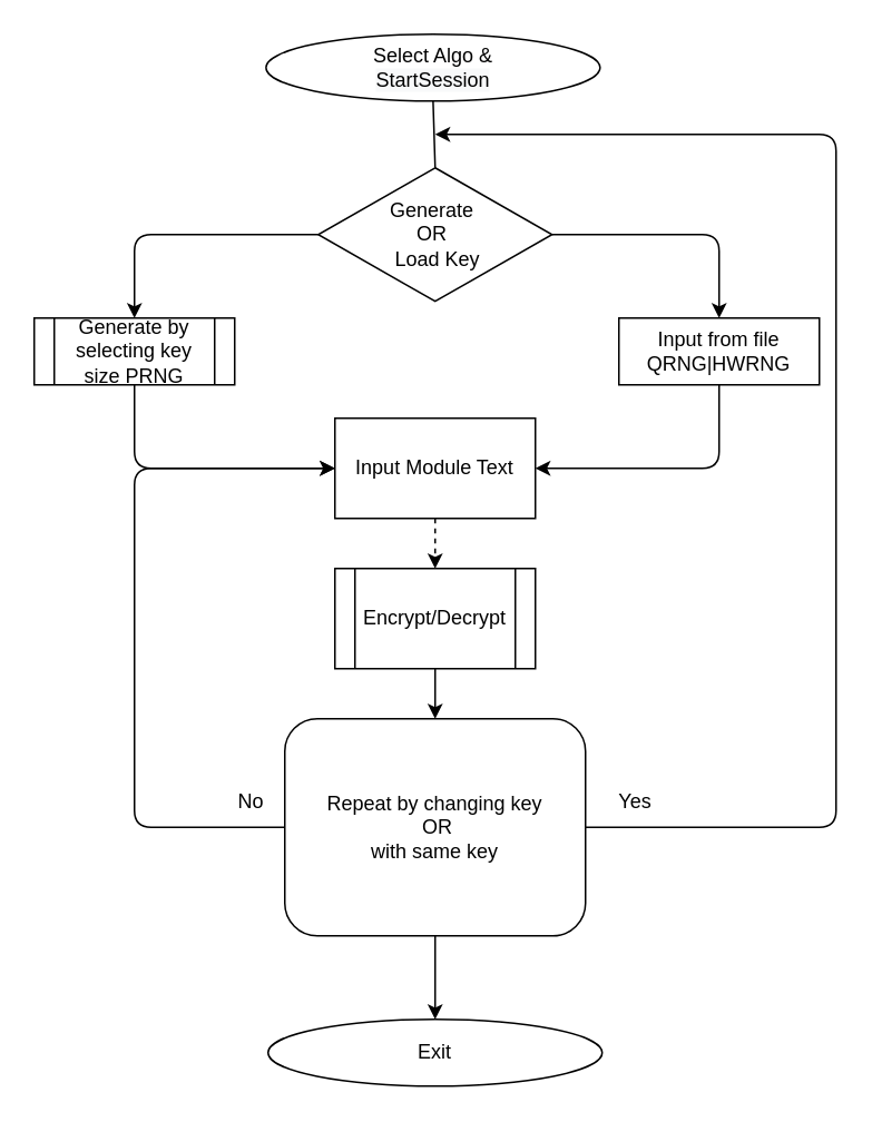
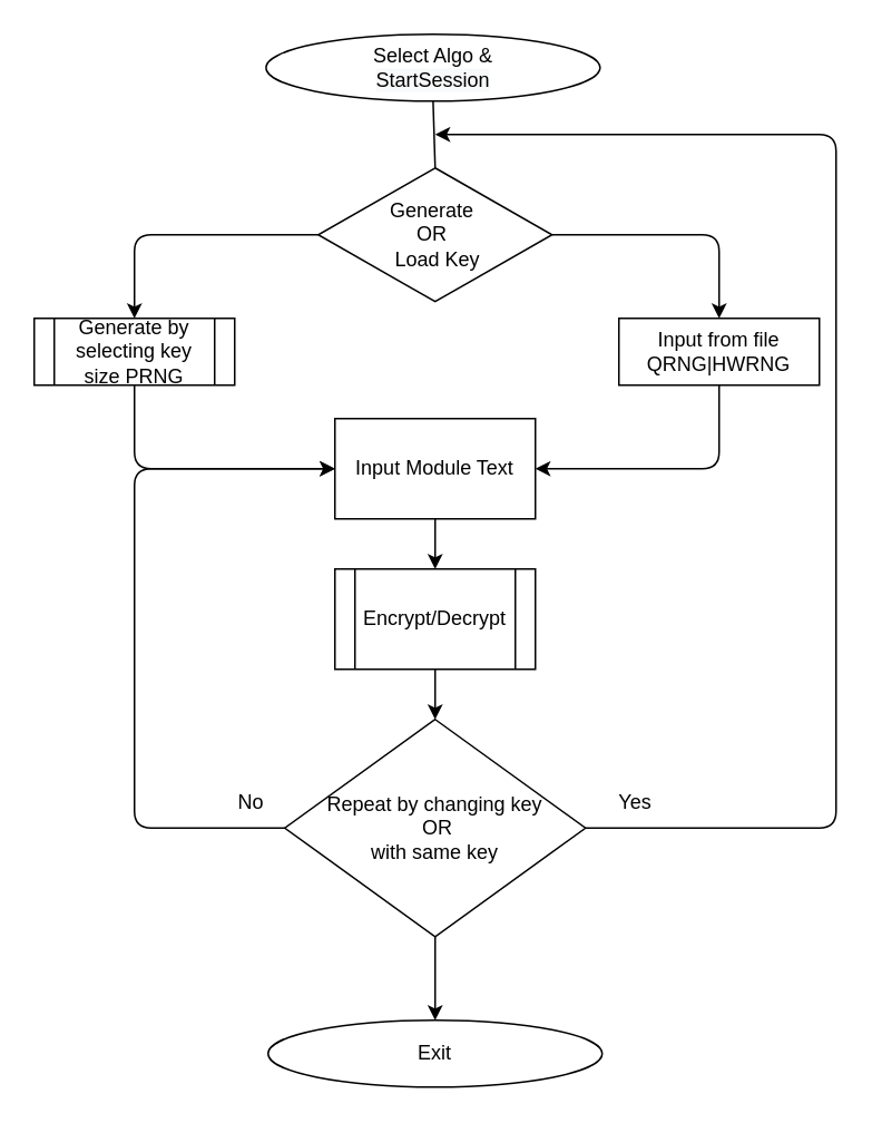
- <mxCell id="5" style="edgeStyle=none;rounded=0;orthogonalLoop=1;jettySize=auto;html=1;entryX=0.5;entryY=0;entryDx=0;entryDy=0;dashed=1;" edge="1" parent="1" source="6" target="4"><mxGeometry relative="1" as="geometry" /></mxCell>
+ <mxCell id="5" style="edgeStyle=none;rounded=0;orthogonalLoop=1;jettySize=auto;html=1;entryX=0.5;entryY=0;entryDx=0;entryDy=0;" edge="1" parent="1" source="6" target="4"><mxGeometry relative="1" as="geometry" /></mxCell>
- <mxCell id="8" value="Repeat by changing key&lt;br&gt;&amp;nbsp;OR &lt;br&gt;with same key" style="whiteSpace=wrap;html=1;gradientColor=#ffffff;rounded=1;" vertex="1" parent="1"><mxGeometry x="170" y="430" width="180" height="130" as="geometry" /></mxCell>
+ <mxCell id="8" value="Repeat by changing key&lt;br&gt;&amp;nbsp;OR &lt;br&gt;with same key" style="rhombus;whiteSpace=wrap;html=1;gradientColor=#ffffff;" vertex="1" parent="1"><mxGeometry x="170" y="430" width="180" height="130" as="geometry" /></mxCell>
